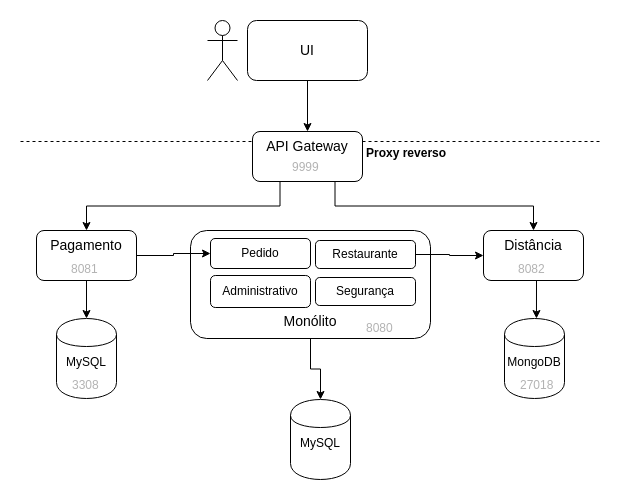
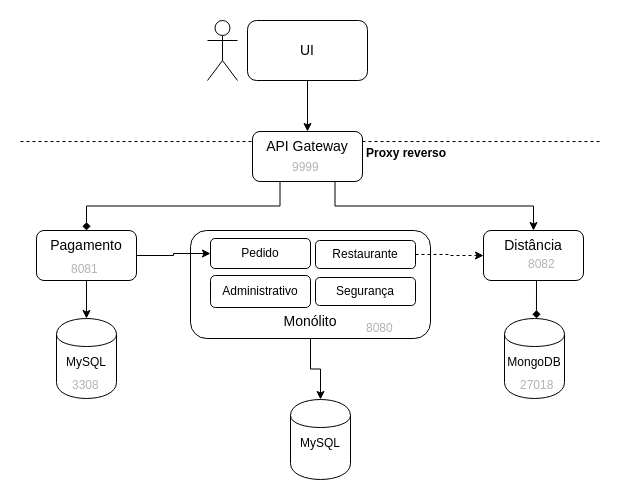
- <mxCell id="10" style="edgeStyle=orthogonalEdgeStyle;rounded=0;orthogonalLoop=1;jettySize=auto;html=1;exitX=0.25;exitY=1;exitDx=0;exitDy=0;entryX=0.5;entryY=0;entryDx=0;entryDy=0;fontColor=#B3B3B3;" parent="1" source="34" target="17" edge="1"><mxGeometry relative="1" as="geometry" /></mxCell>
+ <mxCell id="10" style="edgeStyle=orthogonalEdgeStyle;rounded=0;orthogonalLoop=1;jettySize=auto;html=1;exitX=0.25;exitY=1;exitDx=0;exitDy=0;entryX=0.5;entryY=0;entryDx=0;entryDy=0;fontColor=#B3B3B3;endArrow=diamond;" parent="1" source="34" target="17" edge="1"><mxGeometry relative="1" as="geometry" /></mxCell>
- <mxCell id="8" style="edgeStyle=orthogonalEdgeStyle;rounded=0;orthogonalLoop=1;jettySize=auto;html=1;exitX=1;exitY=0.5;exitDx=0;exitDy=0;entryX=0;entryY=0.5;entryDx=0;entryDy=0;" parent="1" source="9" target="21" edge="1"><mxGeometry relative="1" as="geometry" /></mxCell>
+ <mxCell id="8" style="edgeStyle=orthogonalEdgeStyle;rounded=0;orthogonalLoop=1;jettySize=auto;html=1;exitX=1;exitY=0.5;exitDx=0;exitDy=0;entryX=0;entryY=0.5;entryDx=0;entryDy=0;dashed=1;" parent="1" source="9" target="21" edge="1"><mxGeometry relative="1" as="geometry" /></mxCell>
- <mxCell id="22" value="8082" style="text;html=1;resizable=0;points=[];autosize=1;align=left;verticalAlign=top;spacingTop=-4;fontColor=#B3B3B3;" parent="20" vertex="1"><mxGeometry x="33" y="29" width="40" height="20" as="geometry" /></mxCell>
+ <mxCell id="22" value="8082" style="text;html=1;resizable=0;points=[];autosize=1;align=left;verticalAlign=top;spacingTop=-4;fontColor=#B3B3B3;" parent="20" vertex="1"><mxGeometry x="43" y="24" width="40" height="20" as="geometry" /></mxCell>
- <mxCell id="30" style="edgeStyle=orthogonalEdgeStyle;rounded=0;orthogonalLoop=1;jettySize=auto;html=1;exitX=0.5;exitY=1;exitDx=0;exitDy=0;entryX=0.533;entryY=0;entryDx=0;entryDy=0;entryPerimeter=0;" parent="1" source="21" target="27" edge="1"><mxGeometry relative="1" as="geometry" /></mxCell>
+ <mxCell id="30" style="edgeStyle=orthogonalEdgeStyle;rounded=0;orthogonalLoop=1;jettySize=auto;html=1;exitX=0.5;exitY=1;exitDx=0;exitDy=0;entryX=0.533;entryY=0;entryDx=0;entryDy=0;entryPerimeter=0;endArrow=diamond;" parent="1" source="21" target="27" edge="1"><mxGeometry relative="1" as="geometry" /></mxCell>
